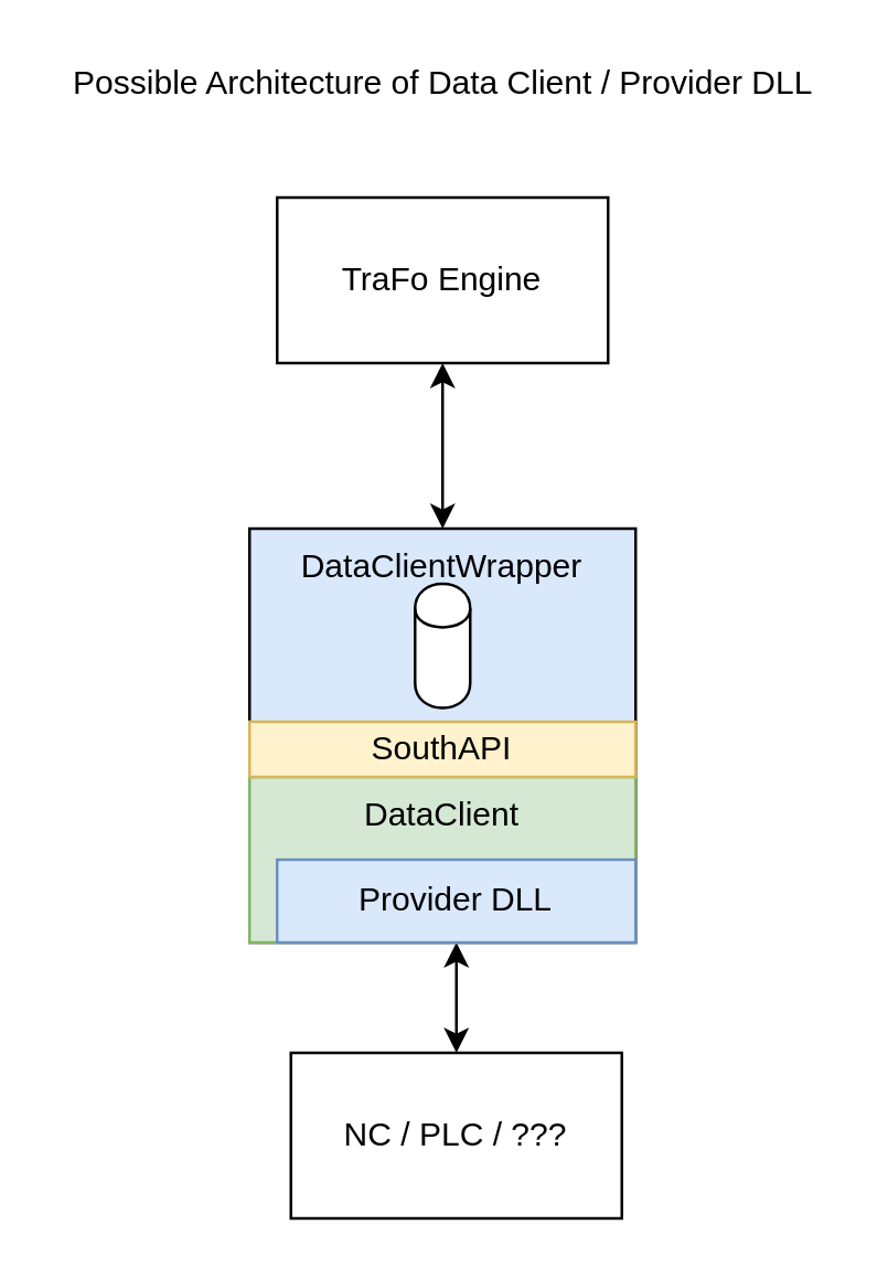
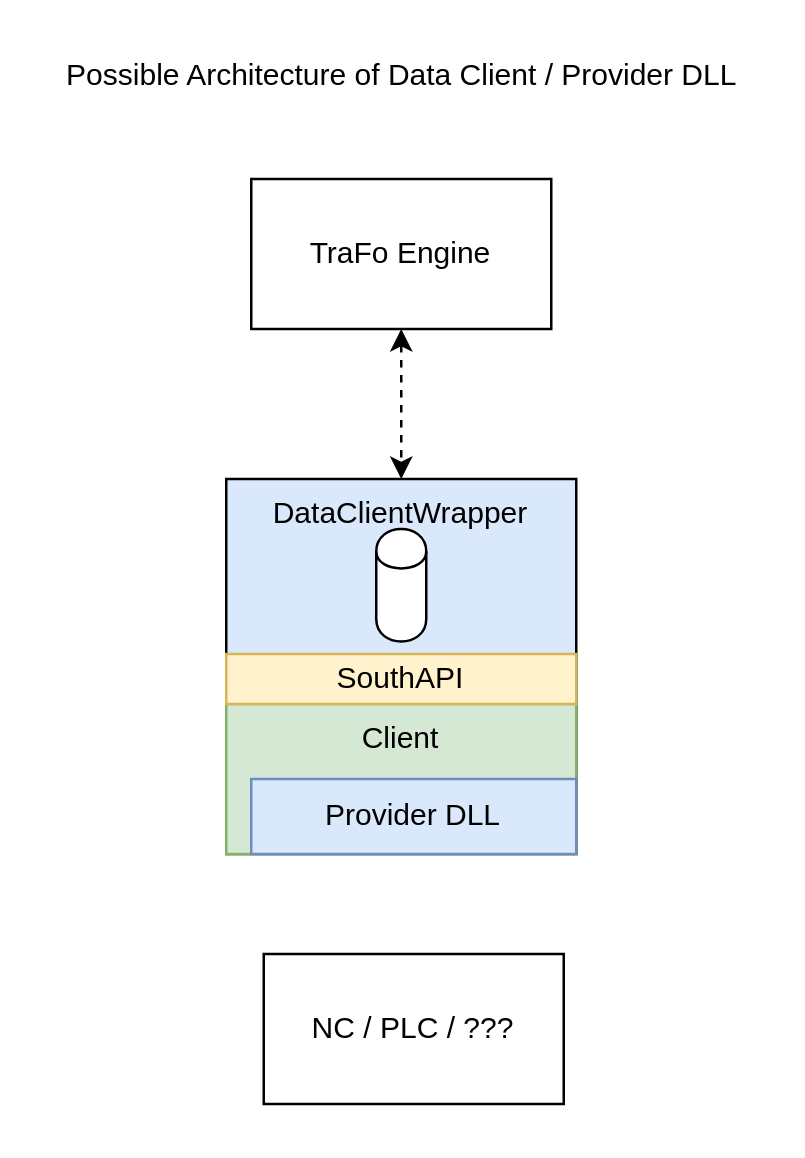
- <mxCell id="3" style="edgeStyle=orthogonalEdgeStyle;rounded=0;orthogonalLoop=1;jettySize=auto;html=1;startArrow=classic;startFill=1;" edge="1" parent="1" source="4" target="2"><mxGeometry relative="1" as="geometry" /></mxCell>
+ <mxCell id="3" style="edgeStyle=orthogonalEdgeStyle;rounded=0;orthogonalLoop=1;jettySize=auto;html=1;startArrow=classic;startFill=1;dashed=1;" edge="1" parent="1" source="4" target="2"><mxGeometry relative="1" as="geometry" /></mxCell>
- <mxCell id="6" value="DataClient" style="rounded=0;whiteSpace=wrap;html=1;verticalAlign=top;fillColor=#d5e8d4;strokeColor=#82b366;" vertex="1" parent="1"><mxGeometry x="90" y="281" width="140" height="60" as="geometry" /></mxCell>
+ <mxCell id="6" value="Client" style="rounded=0;whiteSpace=wrap;html=1;verticalAlign=top;fillColor=#d5e8d4;strokeColor=#82b366;" vertex="1" parent="1"><mxGeometry x="90" y="281" width="140" height="60" as="geometry" /></mxCell>
- <mxCell id="5" style="edgeStyle=orthogonalEdgeStyle;rounded=0;orthogonalLoop=1;jettySize=auto;html=1;startArrow=classic;startFill=1;exitX=0.5;exitY=1;exitDx=0;exitDy=0;" edge="1" parent="1" source="10" target="8"><mxGeometry relative="1" as="geometry" /></mxCell>
